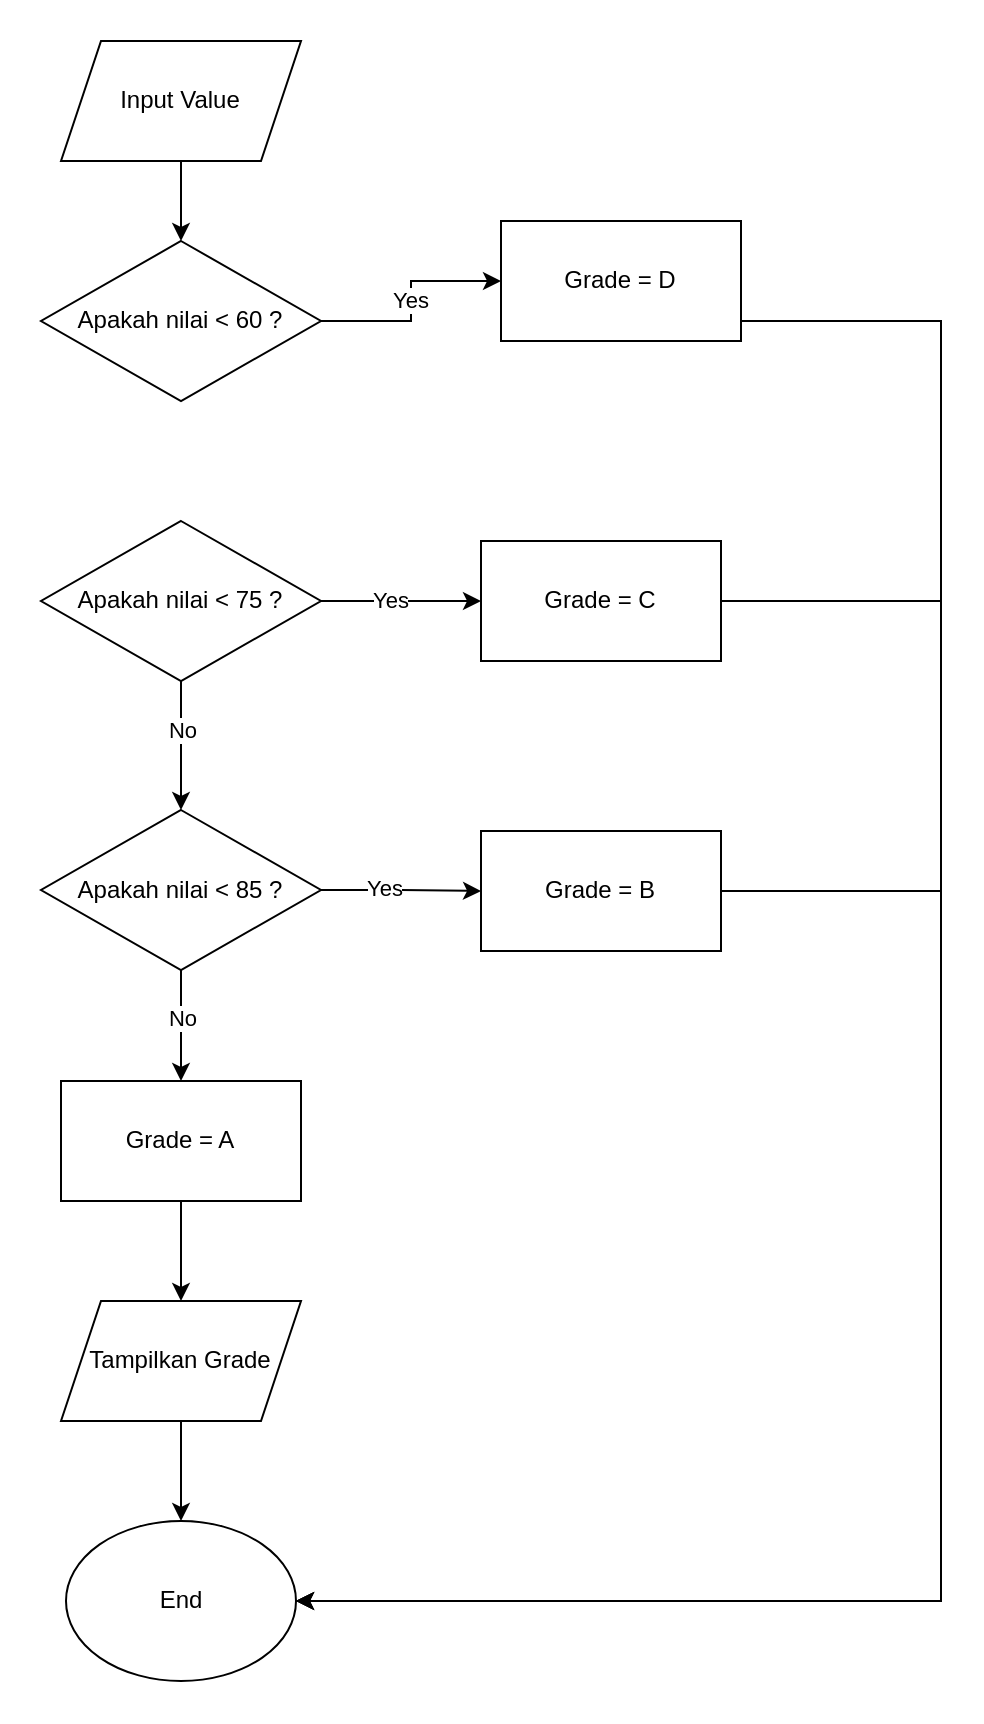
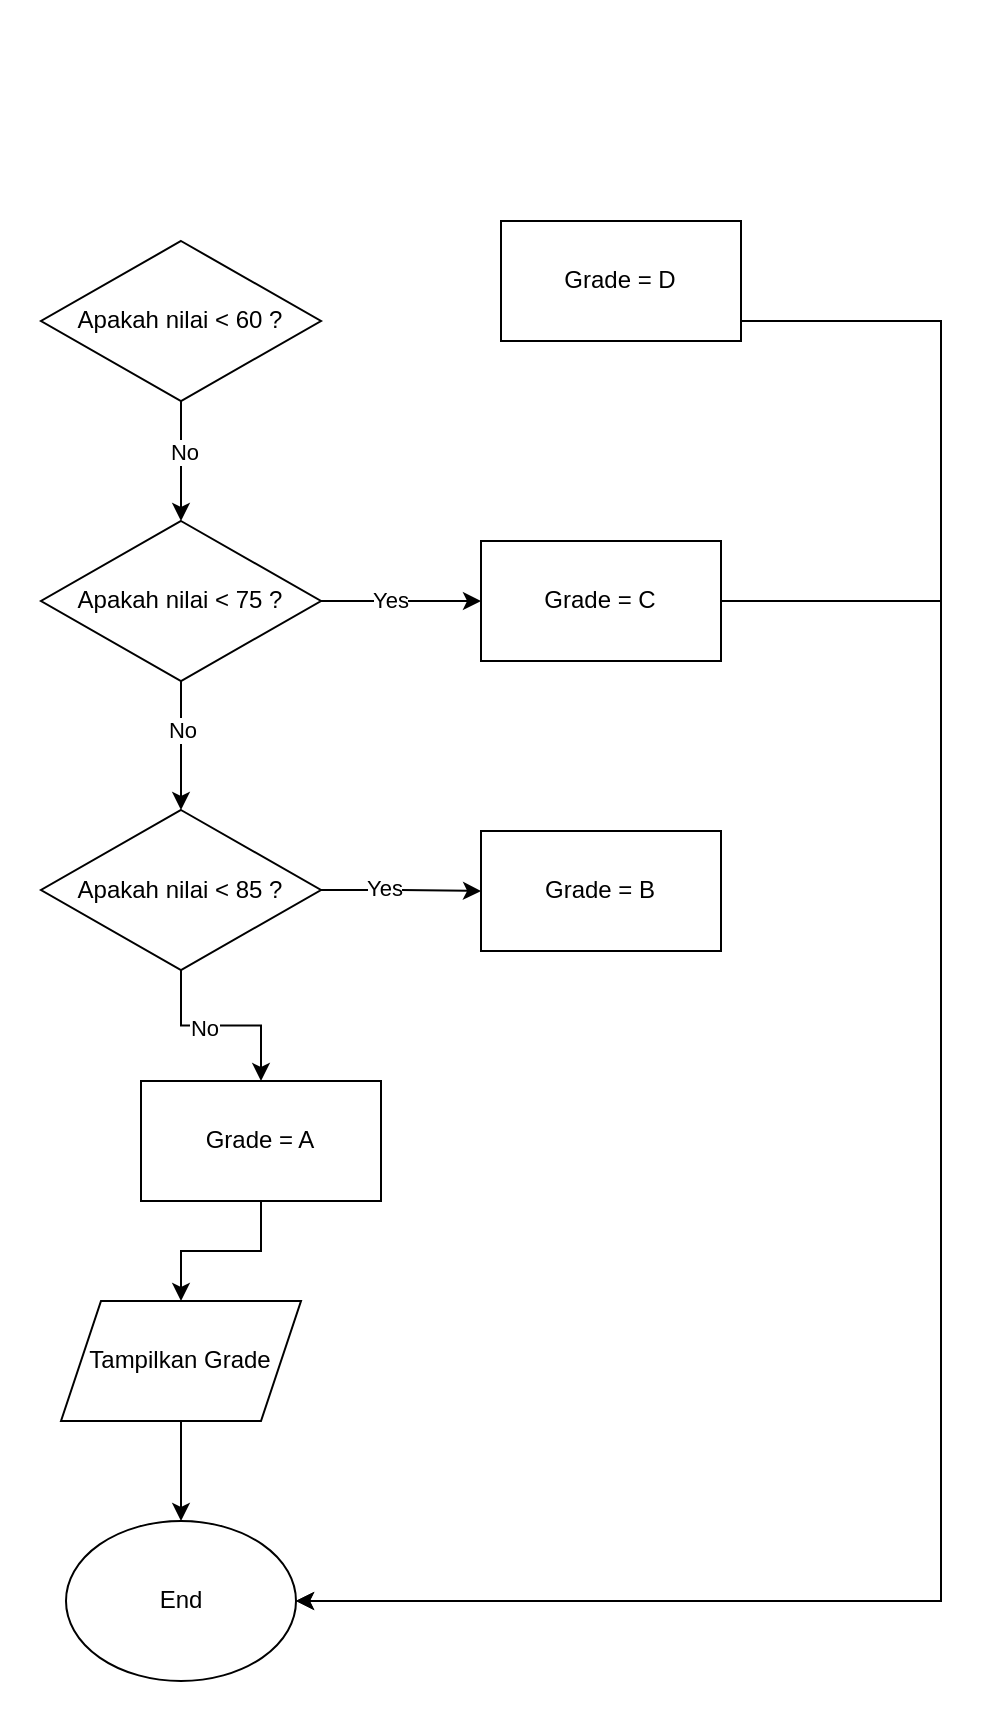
- <mxCell id="3" value="Input Value" style="shape=parallelogram;perimeter=parallelogramPerimeter;whiteSpace=wrap;html=1;fixedSize=1;" parent="1" vertex="1"><mxGeometry x="30" y="20" width="120" height="60" as="geometry" /></mxCell>
- <mxCell id="2" value="" style="edgeStyle=orthogonalEdgeStyle;rounded=0;orthogonalLoop=1;jettySize=auto;html=1;" parent="1" source="3" target="7" edge="1"><mxGeometry relative="1" as="geometry" /></mxCell>
- <mxCell id="4" value="Yes" style="edgeStyle=orthogonalEdgeStyle;rounded=0;orthogonalLoop=1;jettySize=auto;html=1;" parent="1" source="7" target="9" edge="1"><mxGeometry relative="1" as="geometry" /></mxCell>
+ <mxCell id="5" value="" style="edgeStyle=orthogonalEdgeStyle;rounded=0;orthogonalLoop=1;jettySize=auto;html=1;" parent="1" source="7" target="14" edge="1"><mxGeometry relative="1" as="geometry" /></mxCell>
+ <mxCell id="6" value="No" style="edgeLabel;html=1;align=center;verticalAlign=middle;resizable=0;points=[];" parent="5" vertex="1" connectable="0"><mxGeometry x="-0.167" y="1" relative="1" as="geometry"><mxPoint as="offset" /></mxGeometry></mxCell>
- <mxCell id="22" style="edgeStyle=orthogonalEdgeStyle;rounded=0;orthogonalLoop=1;jettySize=auto;html=1;exitX=1;exitY=0.5;exitDx=0;exitDy=0;" edge="1" parent="1" source="23" target="28"><mxGeometry relative="1" as="geometry"><mxPoint x="150" y="800" as="targetPoint" /><Array as="points"><mxPoint x="470" y="445" /><mxPoint x="470" y="800" /></Array></mxGeometry></mxCell>
- <mxCell id="25" value="Grade = A" style="whiteSpace=wrap;html=1;" parent="1" vertex="1"><mxGeometry x="30" y="540" width="120" height="60" as="geometry" /></mxCell>
+ <mxCell id="25" value="Grade = A" style="whiteSpace=wrap;html=1;" parent="1" vertex="1"><mxGeometry x="70" y="540" width="120" height="60" as="geometry" /></mxCell>
